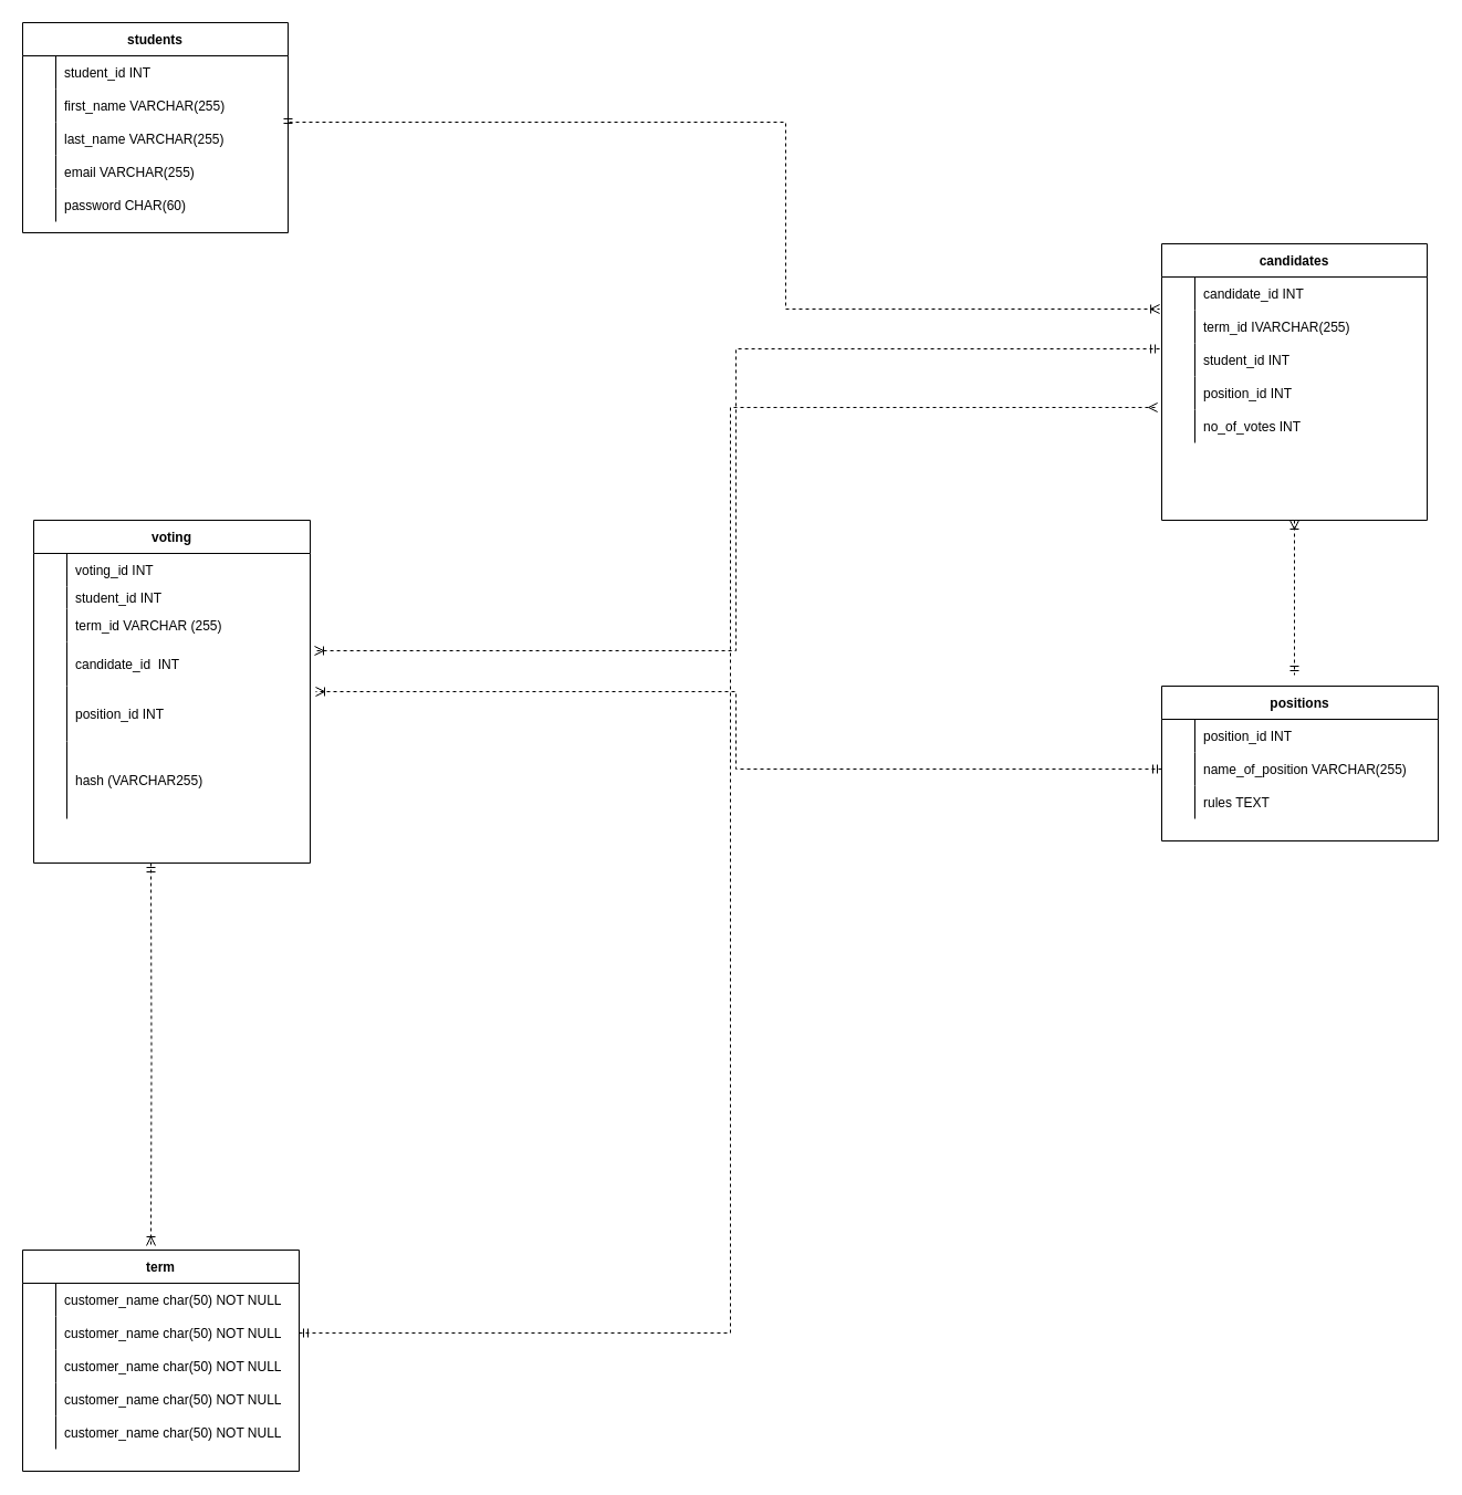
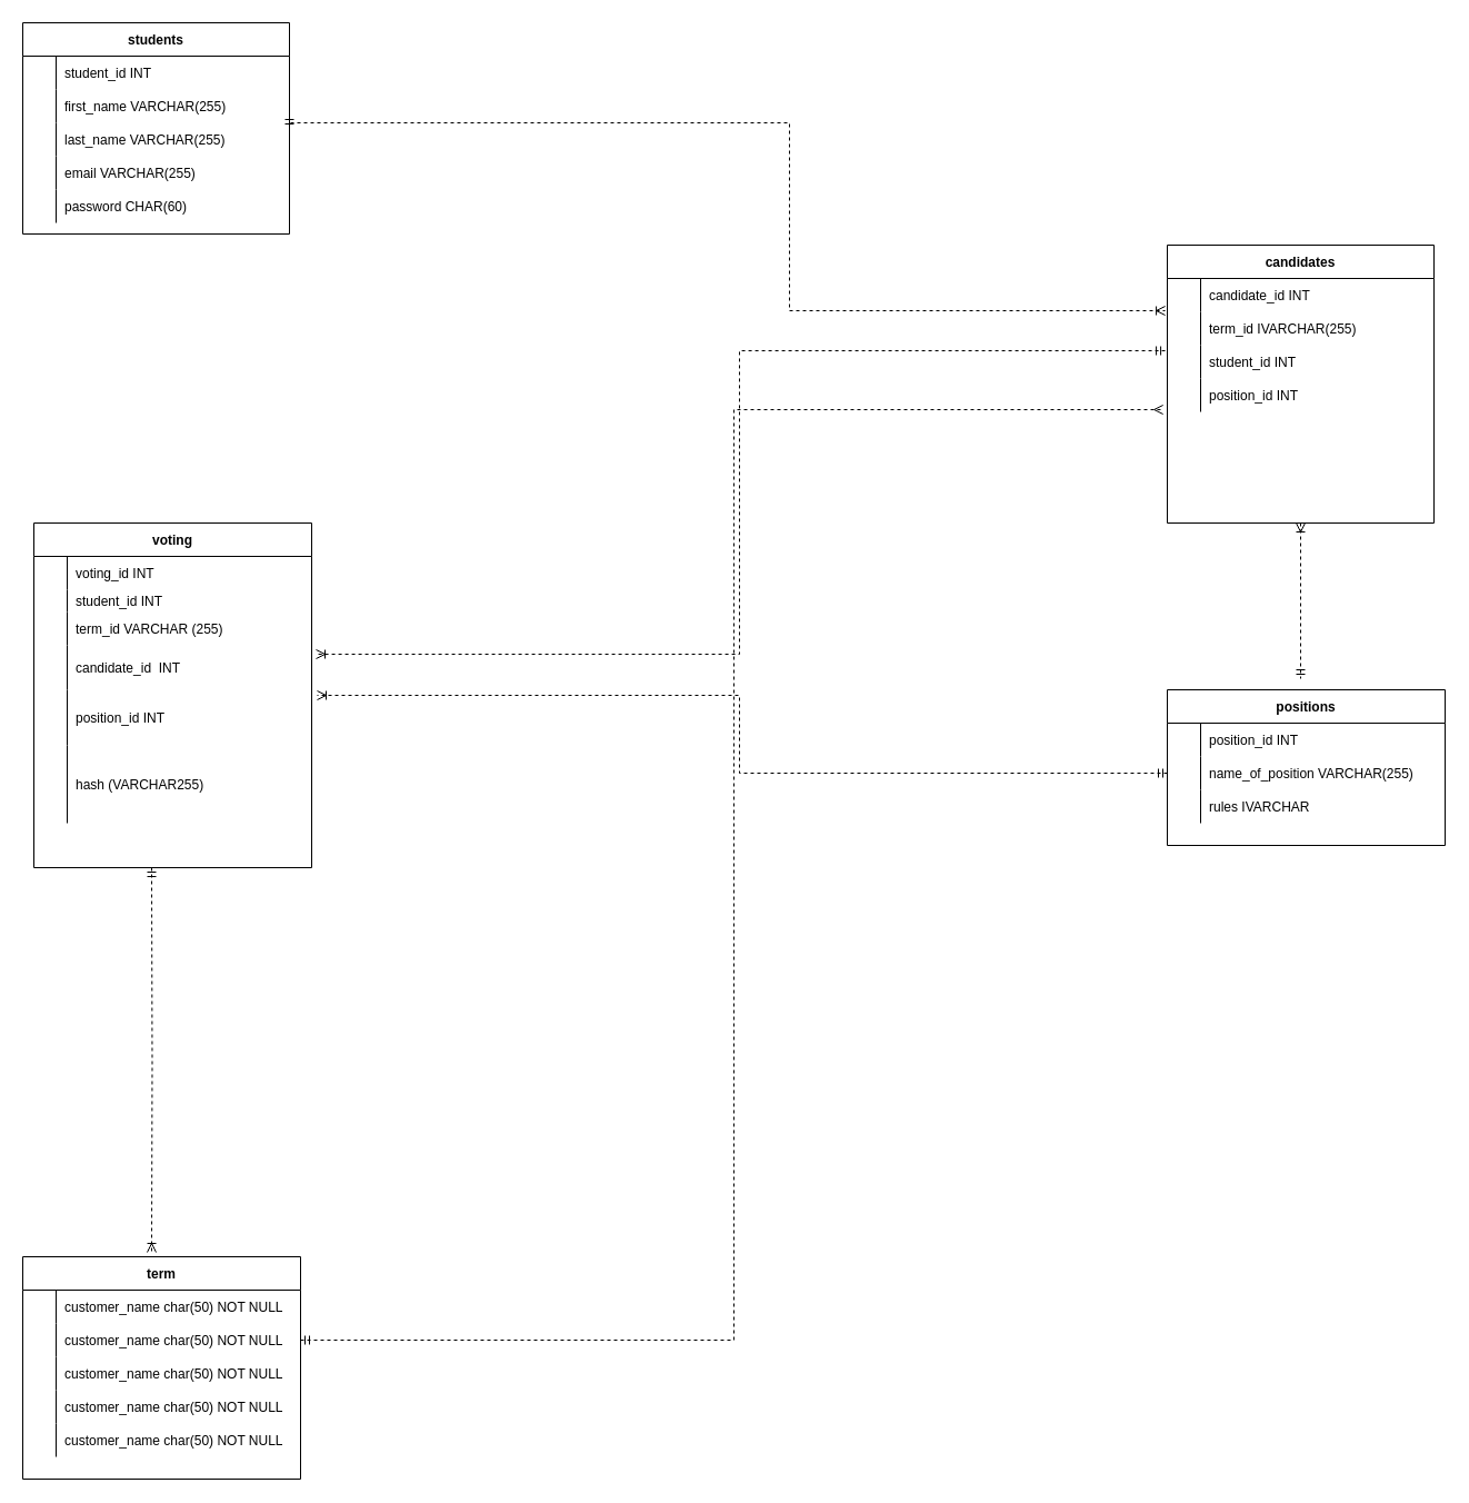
- <mxCell id="39" value="no_of_votes INT" style="shape=partialRectangle;overflow=hidden;connectable=0;fillColor=none;top=0;left=0;bottom=0;right=0;align=left;spacingLeft=6;" vertex="1" parent="37"><mxGeometry x="30" width="210" height="30" as="geometry"><mxRectangle width="210" height="30" as="alternateBounds" /></mxGeometry></mxCell>
- <mxCell id="51" value="rules TEXT" style="shape=partialRectangle;overflow=hidden;connectable=0;fillColor=none;top=0;left=0;bottom=0;right=0;align=left;spacingLeft=6;" vertex="1" parent="49"><mxGeometry x="30" width="220" height="30" as="geometry"><mxRectangle width="220" height="30" as="alternateBounds" /></mxGeometry></mxCell>
+ <mxCell id="51" value="rules IVARCHAR" style="shape=partialRectangle;overflow=hidden;connectable=0;fillColor=none;top=0;left=0;bottom=0;right=0;align=left;spacingLeft=6;" vertex="1" parent="49"><mxGeometry x="30" width="220" height="30" as="geometry"><mxRectangle width="220" height="30" as="alternateBounds" /></mxGeometry></mxCell>
